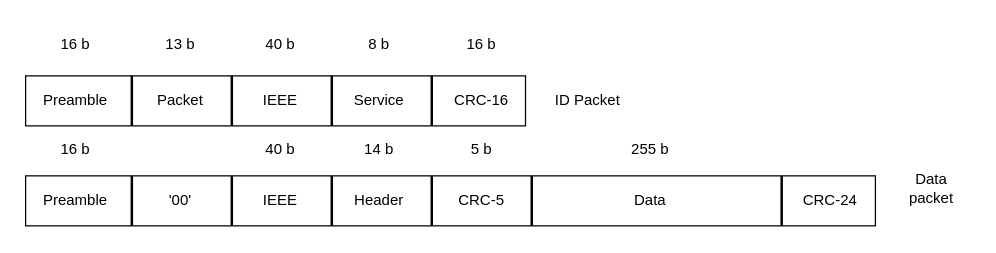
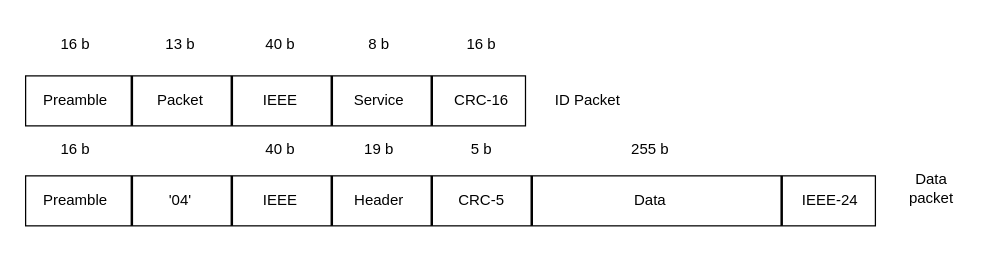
- <mxCell id="33" value="14 b" style="text;html=1;strokeColor=none;fillColor=none;align=center;verticalAlign=middle;whiteSpace=wrap;rounded=0;" vertex="1" parent="1"><mxGeometry x="273" y="104" width="60" height="30" as="geometry" /></mxCell>
+ <mxCell id="33" value="19 b" style="text;html=1;strokeColor=none;fillColor=none;align=center;verticalAlign=middle;whiteSpace=wrap;rounded=0;" vertex="1" parent="1"><mxGeometry x="273" y="104" width="60" height="30" as="geometry" /></mxCell>
- <mxCell id="20" value="'00'" style="text;html=1;strokeColor=none;fillColor=none;align=center;verticalAlign=middle;whiteSpace=wrap;rounded=0;" vertex="1" parent="1"><mxGeometry x="114" y="145" width="60" height="30" as="geometry" /></mxCell>
+ <mxCell id="20" value="'04'" style="text;html=1;strokeColor=none;fillColor=none;align=center;verticalAlign=middle;whiteSpace=wrap;rounded=0;" vertex="1" parent="1"><mxGeometry x="114" y="145" width="60" height="30" as="geometry" /></mxCell>
- <mxCell id="25" value="CRC-24" style="text;html=1;strokeColor=none;fillColor=none;align=center;verticalAlign=middle;whiteSpace=wrap;rounded=0;" vertex="1" parent="1"><mxGeometry x="634" y="145" width="60" height="30" as="geometry" /></mxCell>
+ <mxCell id="25" value="IEEE-24" style="text;html=1;strokeColor=none;fillColor=none;align=center;verticalAlign=middle;whiteSpace=wrap;rounded=0;" vertex="1" parent="1"><mxGeometry x="634" y="145" width="60" height="30" as="geometry" /></mxCell>
